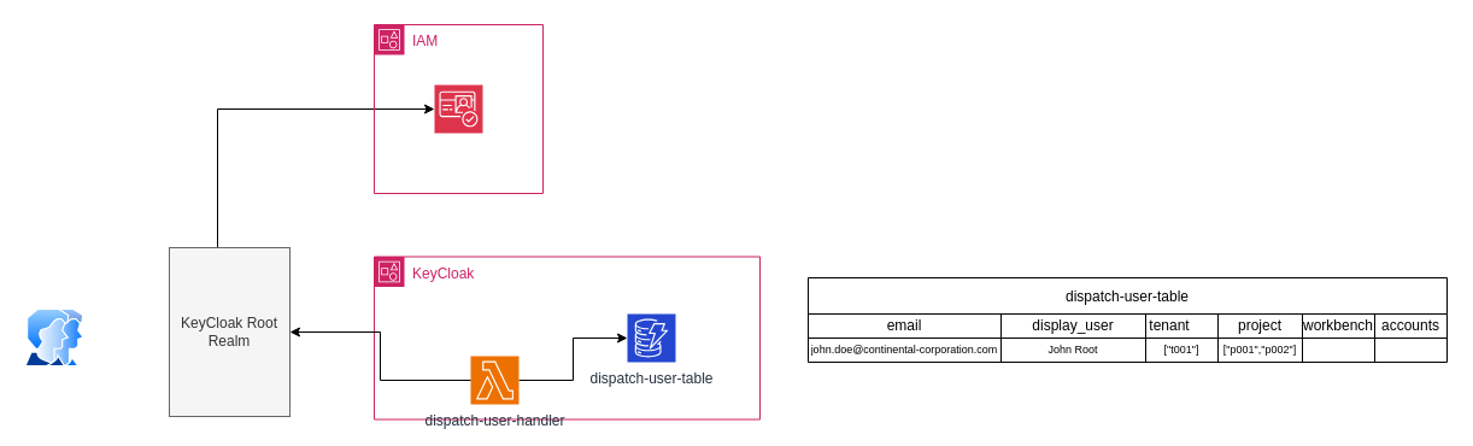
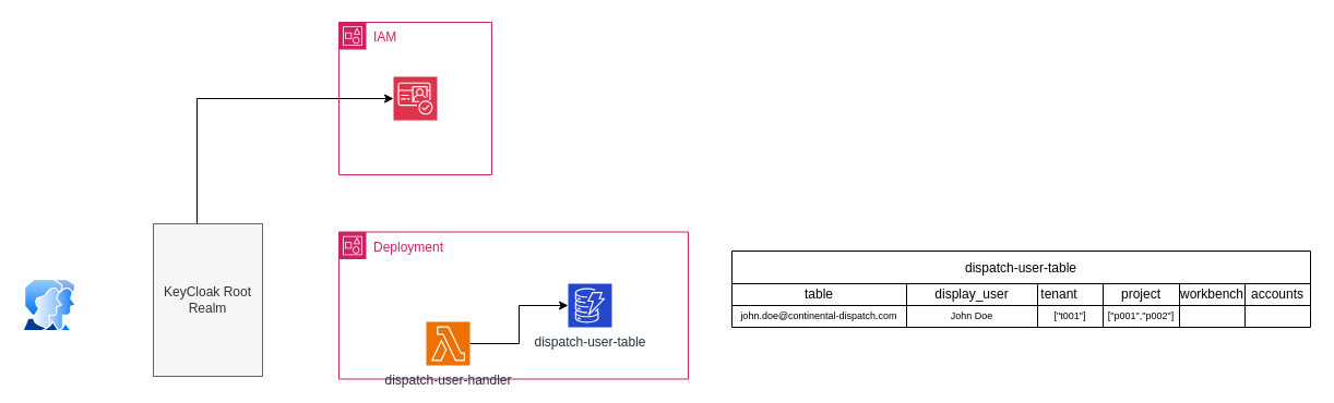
- <mxCell id="5" value="KeyCloak" style="points=[[0,0],[0.25,0],[0.5,0],[0.75,0],[1,0],[1,0.25],[1,0.5],[1,0.75],[1,1],[0.75,1],[0.5,1],[0.25,1],[0,1],[0,0.75],[0,0.5],[0,0.25]];outlineConnect=0;gradientColor=none;html=1;whiteSpace=wrap;fontSize=12;fontStyle=0;container=1;pointerEvents=0;collapsible=0;recursiveResize=0;shape=mxgraph.aws4.group;grIcon=mxgraph.aws4.group_account;strokeColor=#CD2264;fillColor=none;verticalAlign=top;align=left;spacingLeft=30;fontColor=#CD2264;dashed=0;" vertex="1" parent="1"><mxGeometry x="310" y="212.5" width="320" height="135" as="geometry" /></mxCell>
+ <mxCell id="5" value="Deployment" style="points=[[0,0],[0.25,0],[0.5,0],[0.75,0],[1,0],[1,0.25],[1,0.5],[1,0.75],[1,1],[0.75,1],[0.5,1],[0.25,1],[0,1],[0,0.75],[0,0.5],[0,0.25]];outlineConnect=0;gradientColor=none;html=1;whiteSpace=wrap;fontSize=12;fontStyle=0;container=1;pointerEvents=0;collapsible=0;recursiveResize=0;shape=mxgraph.aws4.group;grIcon=mxgraph.aws4.group_account;strokeColor=#CD2264;fillColor=none;verticalAlign=top;align=left;spacingLeft=30;fontColor=#CD2264;dashed=0;" vertex="1" parent="1"><mxGeometry x="310" y="212.5" width="320" height="135" as="geometry" /></mxCell>
- <mxCell id="14" value="email" style="shape=partialRectangle;html=1;whiteSpace=wrap;connectable=0;strokeColor=inherit;overflow=hidden;fillColor=none;top=0;left=0;bottom=0;right=0;pointerEvents=1;" vertex="1" parent="13"><mxGeometry width="160" height="20" as="geometry"><mxRectangle width="160" height="20" as="alternateBounds" /></mxGeometry></mxCell>
+ <mxCell id="14" value="table" style="shape=partialRectangle;html=1;whiteSpace=wrap;connectable=0;strokeColor=inherit;overflow=hidden;fillColor=none;top=0;left=0;bottom=0;right=0;pointerEvents=1;" vertex="1" parent="13"><mxGeometry width="160" height="20" as="geometry"><mxRectangle width="160" height="20" as="alternateBounds" /></mxGeometry></mxCell>
- <mxCell id="21" value="john.doe@continental-corporation.com" style="shape=partialRectangle;html=1;whiteSpace=wrap;connectable=0;strokeColor=inherit;overflow=hidden;fillColor=none;top=0;left=0;bottom=0;right=0;pointerEvents=1;fontSize=9;" vertex="1" parent="20"><mxGeometry width="160" height="20" as="geometry"><mxRectangle width="160" height="20" as="alternateBounds" /></mxGeometry></mxCell>
+ <mxCell id="21" value="john.doe@continental-dispatch.com" style="shape=partialRectangle;html=1;whiteSpace=wrap;connectable=0;strokeColor=inherit;overflow=hidden;fillColor=none;top=0;left=0;bottom=0;right=0;pointerEvents=1;fontSize=9;" vertex="1" parent="20"><mxGeometry width="160" height="20" as="geometry"><mxRectangle width="160" height="20" as="alternateBounds" /></mxGeometry></mxCell>
- <mxCell id="22" value="John Root" style="shape=partialRectangle;html=1;whiteSpace=wrap;connectable=0;strokeColor=inherit;overflow=hidden;fillColor=none;top=0;left=0;bottom=0;right=0;pointerEvents=1;fontSize=9;" vertex="1" parent="20"><mxGeometry x="160" width="120" height="20" as="geometry"><mxRectangle width="120" height="20" as="alternateBounds" /></mxGeometry></mxCell>
+ <mxCell id="22" value="John Doe" style="shape=partialRectangle;html=1;whiteSpace=wrap;connectable=0;strokeColor=inherit;overflow=hidden;fillColor=none;top=0;left=0;bottom=0;right=0;pointerEvents=1;fontSize=9;" vertex="1" parent="20"><mxGeometry x="160" width="120" height="20" as="geometry"><mxRectangle width="120" height="20" as="alternateBounds" /></mxGeometry></mxCell>
- <mxCell id="11" value="" style="edgeStyle=orthogonalEdgeStyle;rounded=0;orthogonalLoop=1;jettySize=auto;html=1;entryX=1;entryY=0.5;entryDx=0;entryDy=0;" edge="1" parent="1" source="8" target="3"><mxGeometry relative="1" as="geometry"><mxPoint x="310" y="282.5" as="targetPoint" /></mxGeometry></mxCell>
